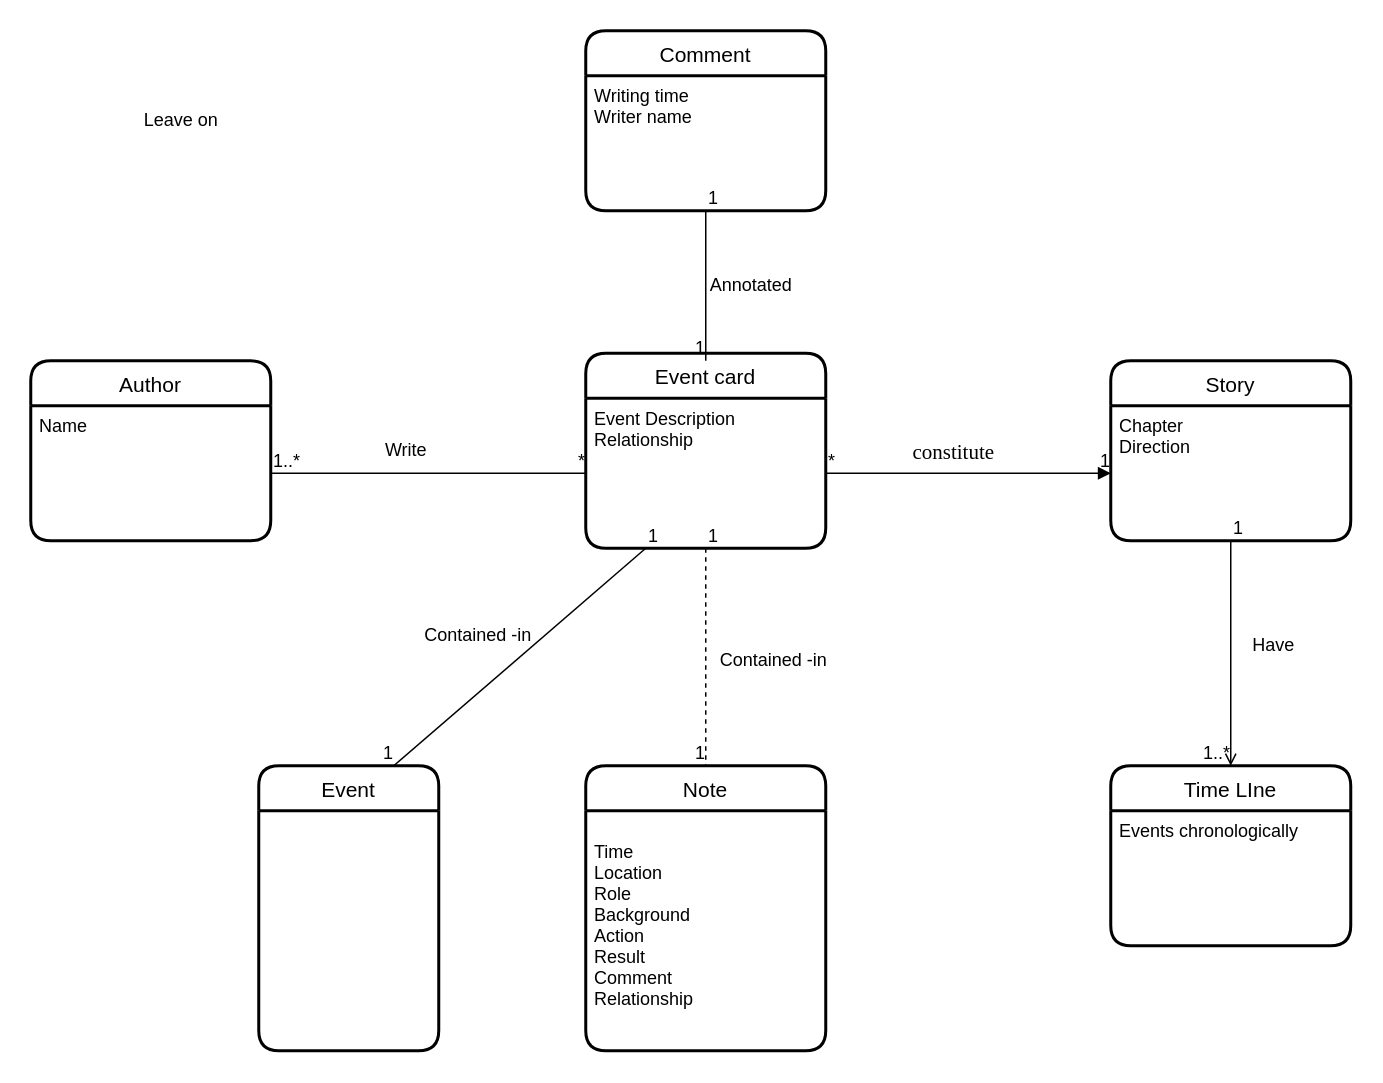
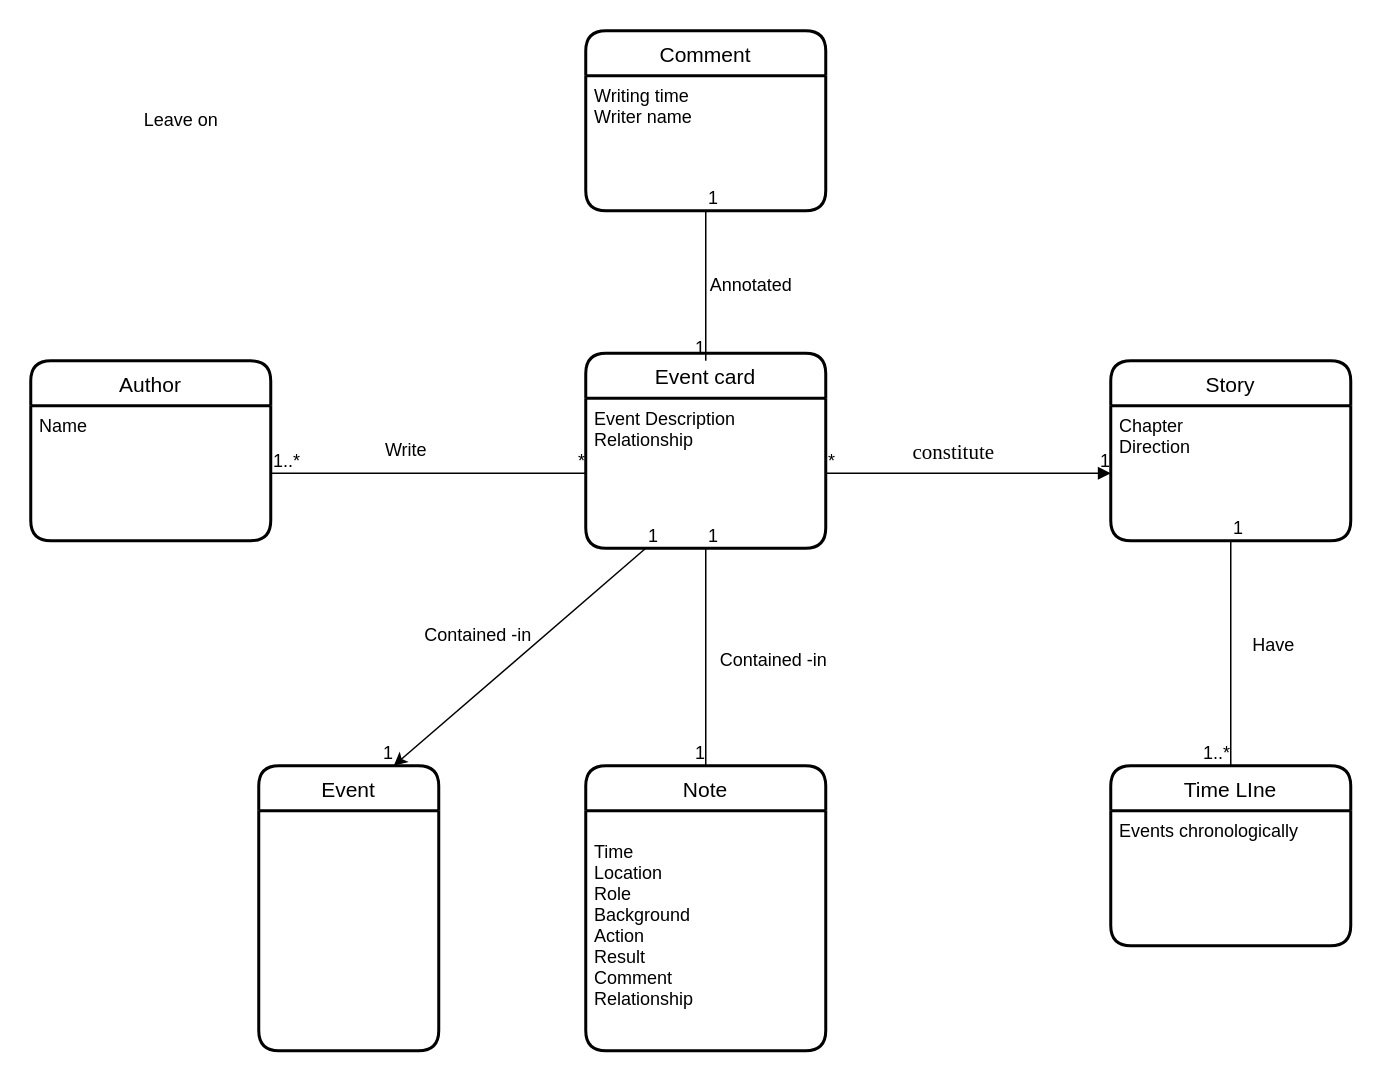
- <mxCell id="18" value="" style="endArrow=none;html=1;rounded=0;exitX=0.5;exitY=1;exitDx=0;exitDy=0;dashed=1;" parent="1" source="5" target="8" edge="1"><mxGeometry relative="1" as="geometry"><mxPoint x="430" y="440" as="sourcePoint" /><mxPoint x="640" y="440" as="targetPoint" /></mxGeometry></mxCell>
+ <mxCell id="18" value="" style="endArrow=none;html=1;rounded=0;exitX=0.5;exitY=1;exitDx=0;exitDy=0;" parent="1" source="5" target="8" edge="1"><mxGeometry relative="1" as="geometry"><mxPoint x="430" y="440" as="sourcePoint" /><mxPoint x="640" y="440" as="targetPoint" /></mxGeometry></mxCell>
- <mxCell id="21" value="" style="endArrow=open;html=1;rounded=0;exitX=0.5;exitY=1;exitDx=0;exitDy=0;entryX=0.5;entryY=0;entryDx=0;entryDy=0;" parent="1" source="7" target="10" edge="1"><mxGeometry relative="1" as="geometry"><mxPoint x="829" y="400" as="sourcePoint" /><mxPoint x="829" y="545" as="targetPoint" /></mxGeometry></mxCell>
+ <mxCell id="21" value="" style="endArrow=none;html=1;rounded=0;exitX=0.5;exitY=1;exitDx=0;exitDy=0;entryX=0.5;entryY=0;entryDx=0;entryDy=0;" parent="1" source="7" target="10" edge="1"><mxGeometry relative="1" as="geometry"><mxPoint x="829" y="400" as="sourcePoint" /><mxPoint x="829" y="545" as="targetPoint" /></mxGeometry></mxCell>
- <mxCell id="36" value="" style="endArrow=none;html=1;rounded=0;exitX=0.25;exitY=1;exitDx=0;exitDy=0;entryX=0.75;entryY=0;entryDx=0;entryDy=0;" edge="1" parent="1" source="5" target="35"><mxGeometry relative="1" as="geometry"><mxPoint x="480" y="375" as="sourcePoint" /><mxPoint x="480" y="520" as="targetPoint" /></mxGeometry></mxCell>
+ <mxCell id="36" value="" style="endArrow=classic;html=1;rounded=0;exitX=0.25;exitY=1;exitDx=0;exitDy=0;entryX=0.75;entryY=0;entryDx=0;entryDy=0;" edge="1" parent="1" source="5" target="35"><mxGeometry relative="1" as="geometry"><mxPoint x="480" y="375" as="sourcePoint" /><mxPoint x="480" y="520" as="targetPoint" /></mxGeometry></mxCell>
